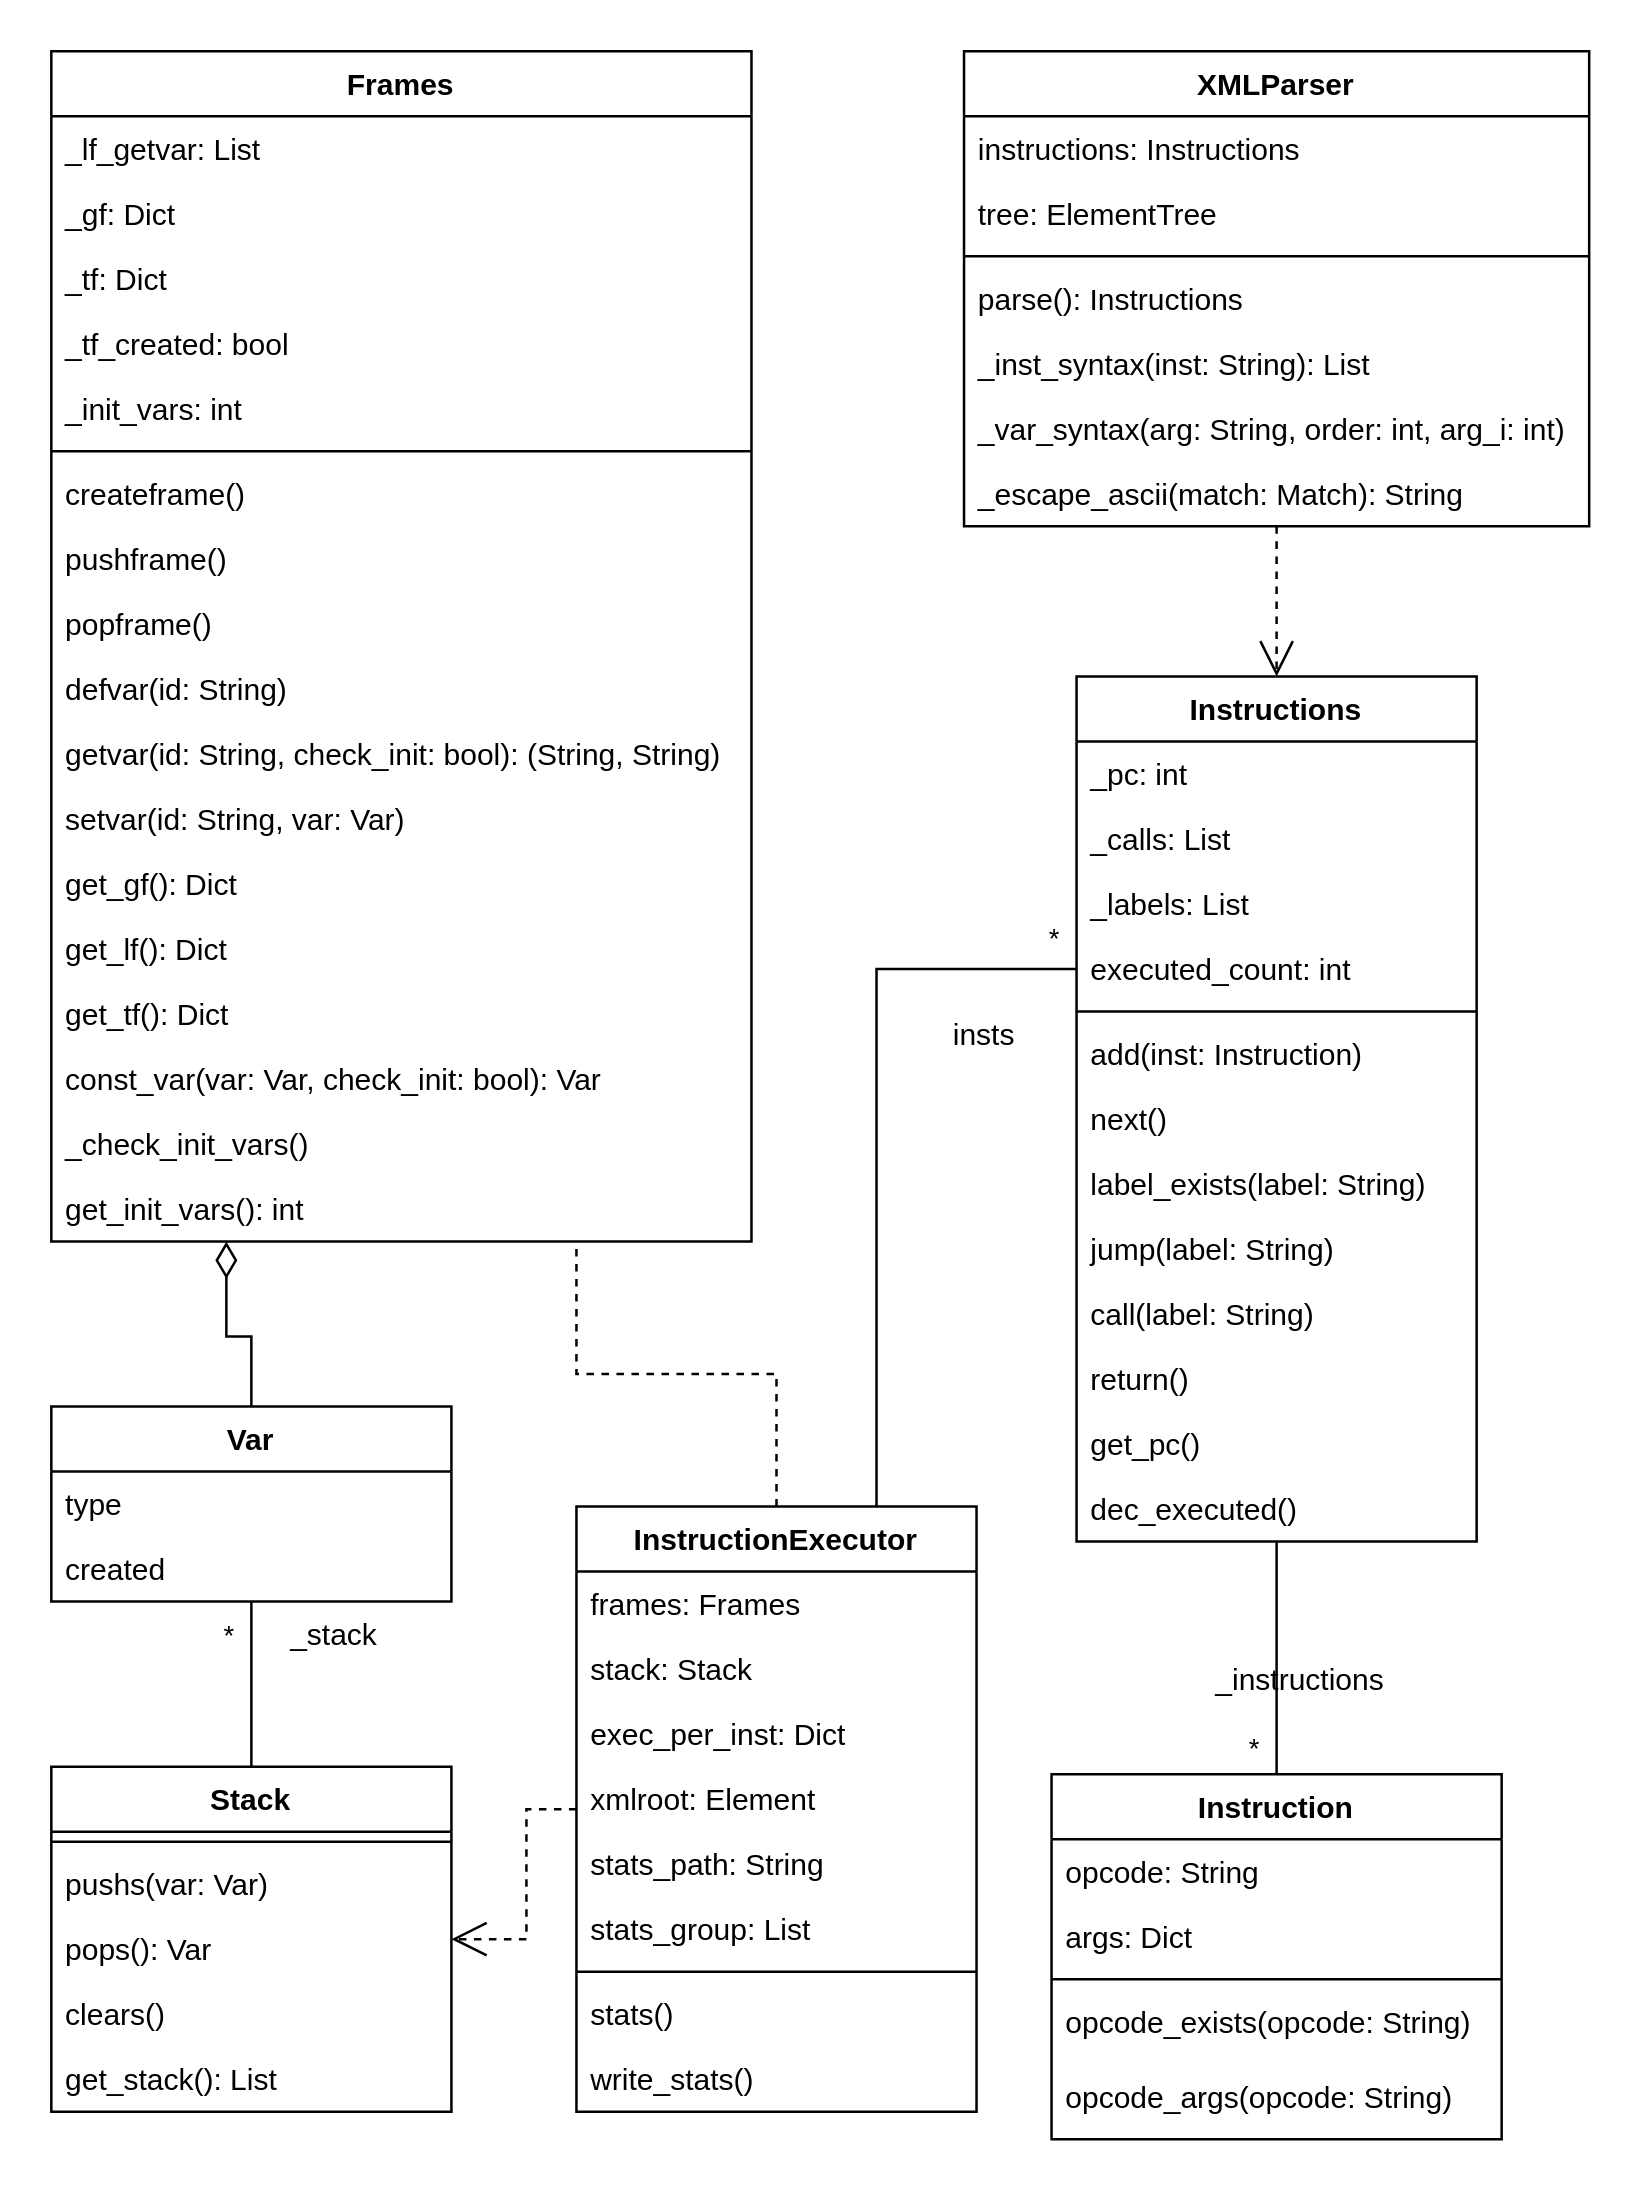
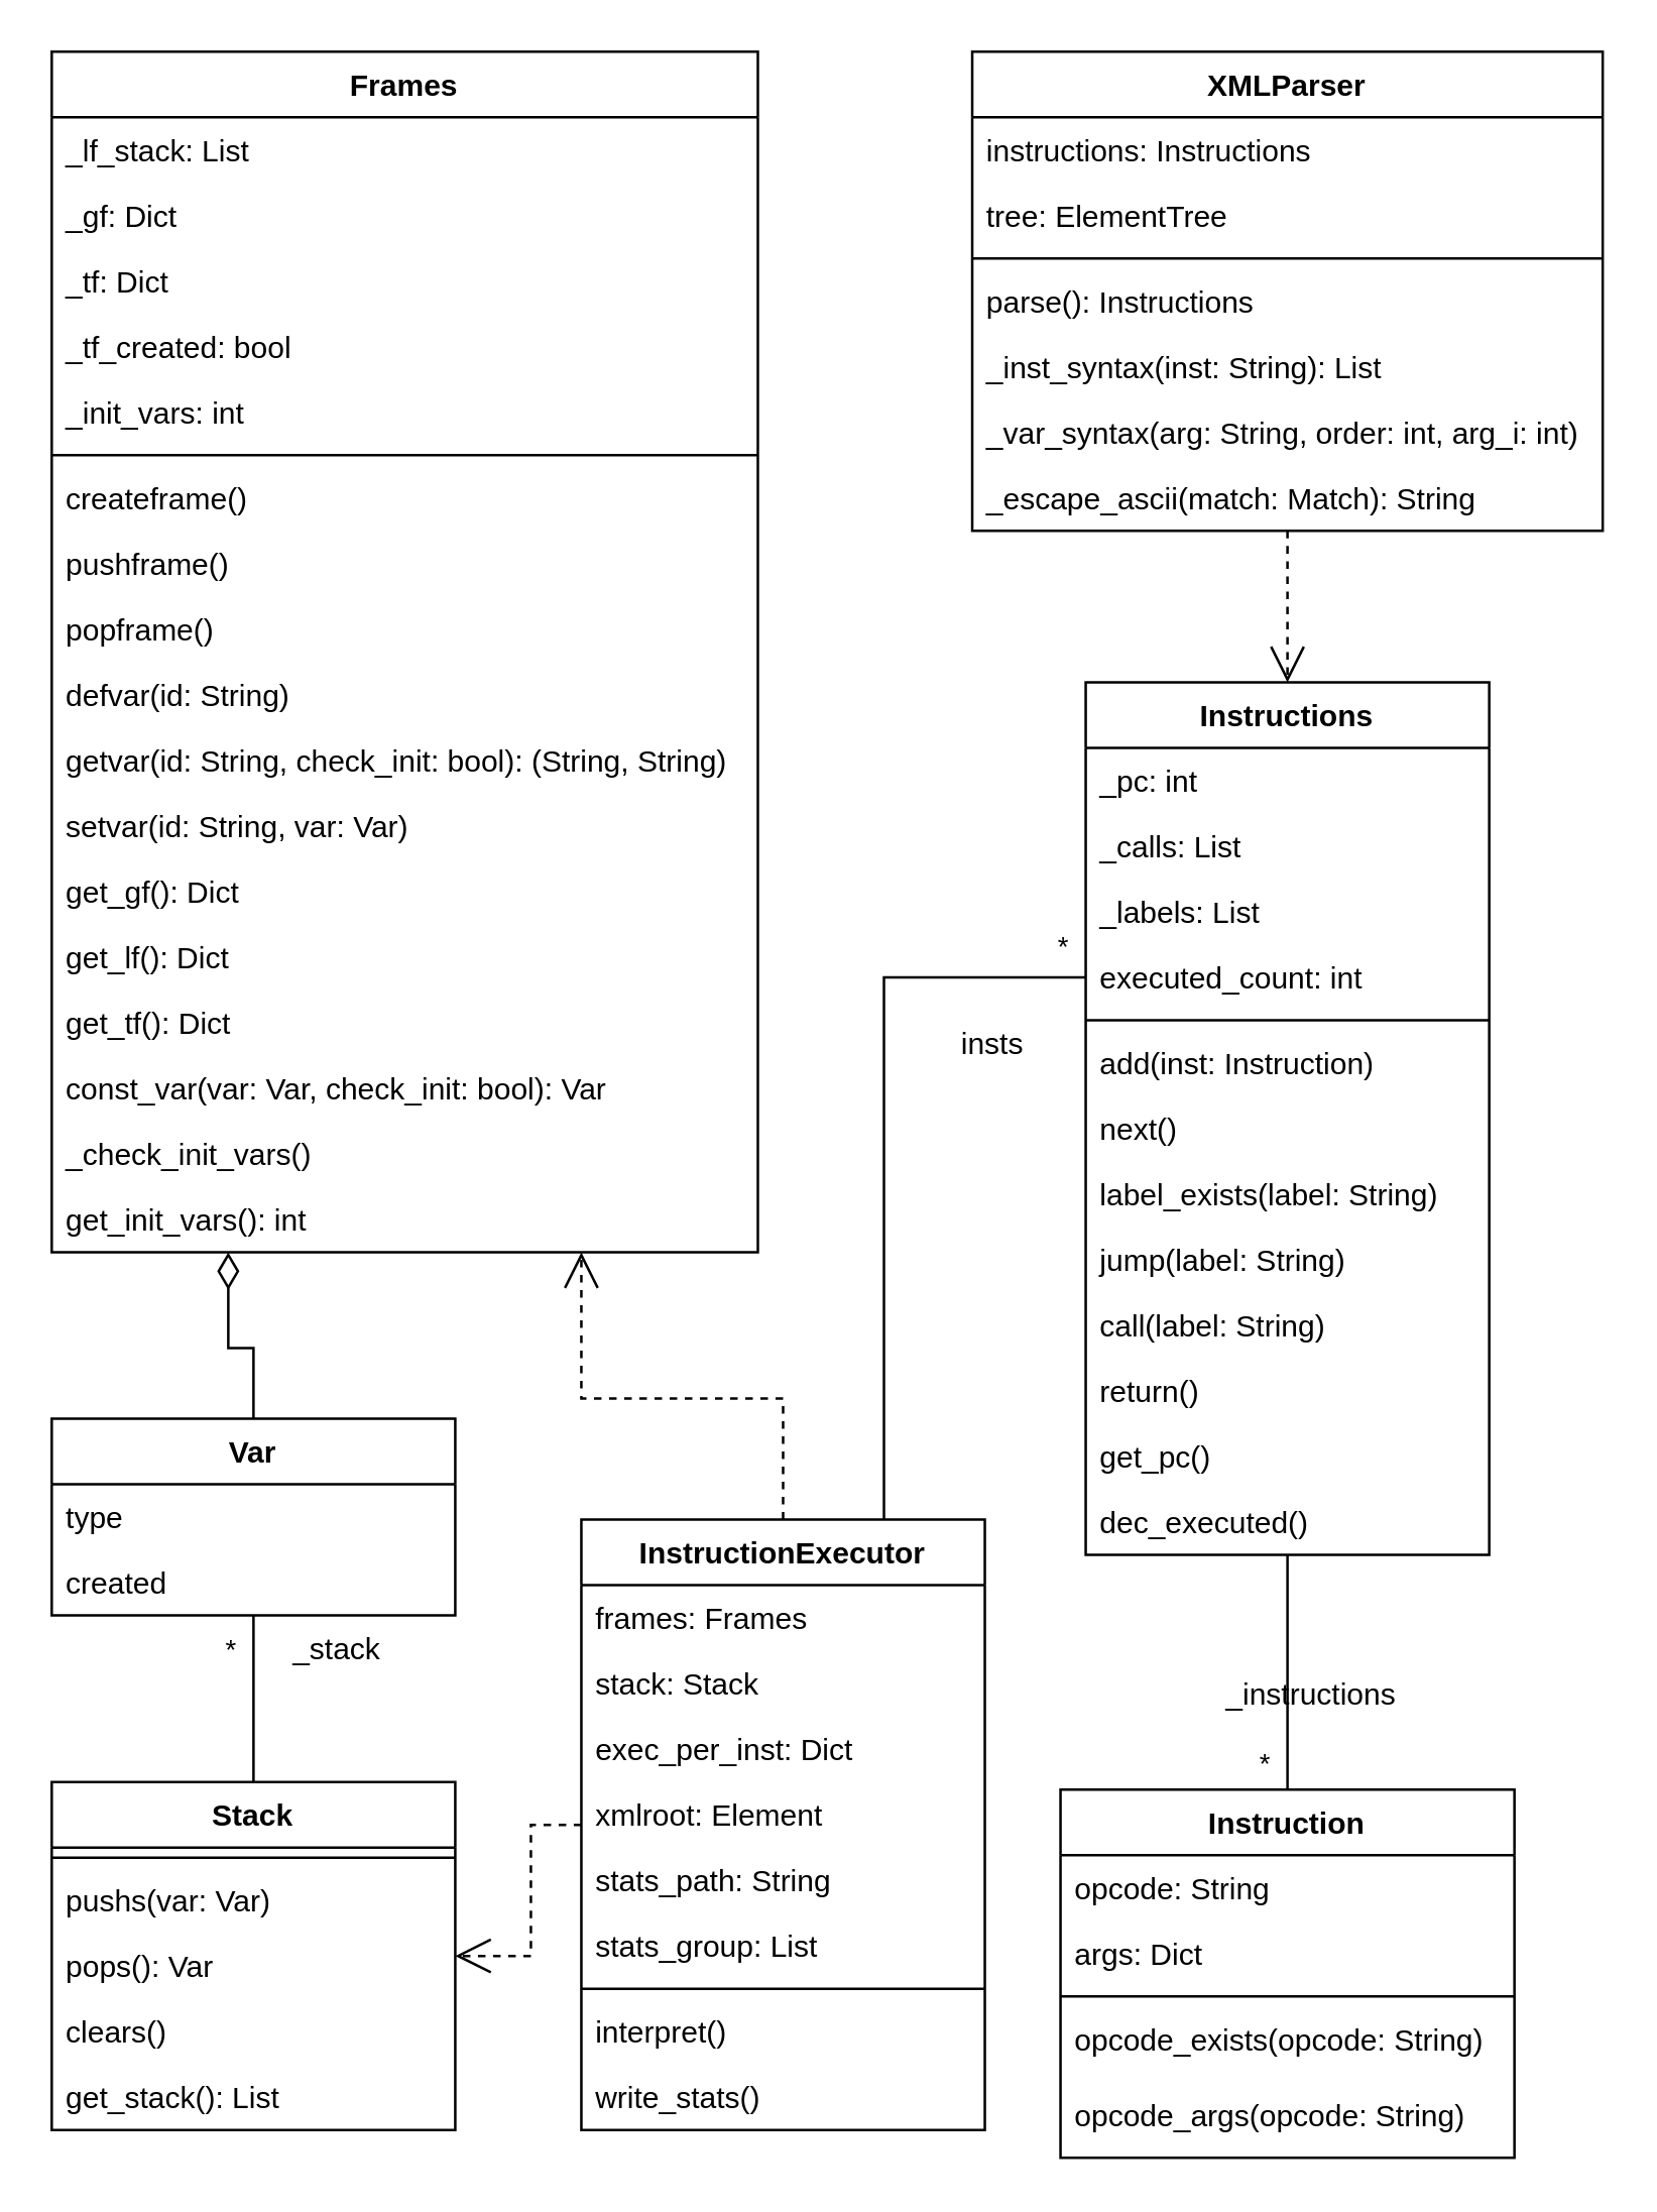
- <mxCell id="40" value="_lf_getvar: List" style="text;strokeColor=none;fillColor=none;align=left;verticalAlign=top;spacingLeft=4;spacingRight=4;overflow=hidden;rotatable=0;points=[[0,0.5],[1,0.5]];portConstraint=eastwest;" vertex="1" parent="39"><mxGeometry y="26" width="280" height="26" as="geometry" /></mxCell>
+ <mxCell id="40" value="_lf_stack: List" style="text;strokeColor=none;fillColor=none;align=left;verticalAlign=top;spacingLeft=4;spacingRight=4;overflow=hidden;rotatable=0;points=[[0,0.5],[1,0.5]];portConstraint=eastwest;" vertex="1" parent="39"><mxGeometry y="26" width="280" height="26" as="geometry" /></mxCell>
- <mxCell id="23" style="edgeStyle=orthogonalEdgeStyle;rounded=0;orthogonalLoop=1;jettySize=auto;html=1;entryX=0.75;entryY=1;entryDx=0;entryDy=0;dashed=1;startArrow=none;startFill=0;endArrow=none;endFill=0;endSize=12;" edge="1" parent="1" source="24" target="39"><mxGeometry relative="1" as="geometry" /></mxCell>
+ <mxCell id="23" style="edgeStyle=orthogonalEdgeStyle;rounded=0;orthogonalLoop=1;jettySize=auto;html=1;entryX=0.75;entryY=1;entryDx=0;entryDy=0;dashed=1;startArrow=none;startFill=0;endArrow=open;endFill=0;endSize=12;" edge="1" parent="1" source="24" target="39"><mxGeometry relative="1" as="geometry" /></mxCell>
- <mxCell id="32" value="stats()" style="text;strokeColor=none;fillColor=none;align=left;verticalAlign=top;spacingLeft=4;spacingRight=4;overflow=hidden;rotatable=0;points=[[0,0.5],[1,0.5]];portConstraint=eastwest;" vertex="1" parent="24"><mxGeometry y="190" width="160" height="26" as="geometry" /></mxCell>
+ <mxCell id="32" value="interpret()" style="text;strokeColor=none;fillColor=none;align=left;verticalAlign=top;spacingLeft=4;spacingRight=4;overflow=hidden;rotatable=0;points=[[0,0.5],[1,0.5]];portConstraint=eastwest;" vertex="1" parent="24"><mxGeometry y="190" width="160" height="26" as="geometry" /></mxCell>
